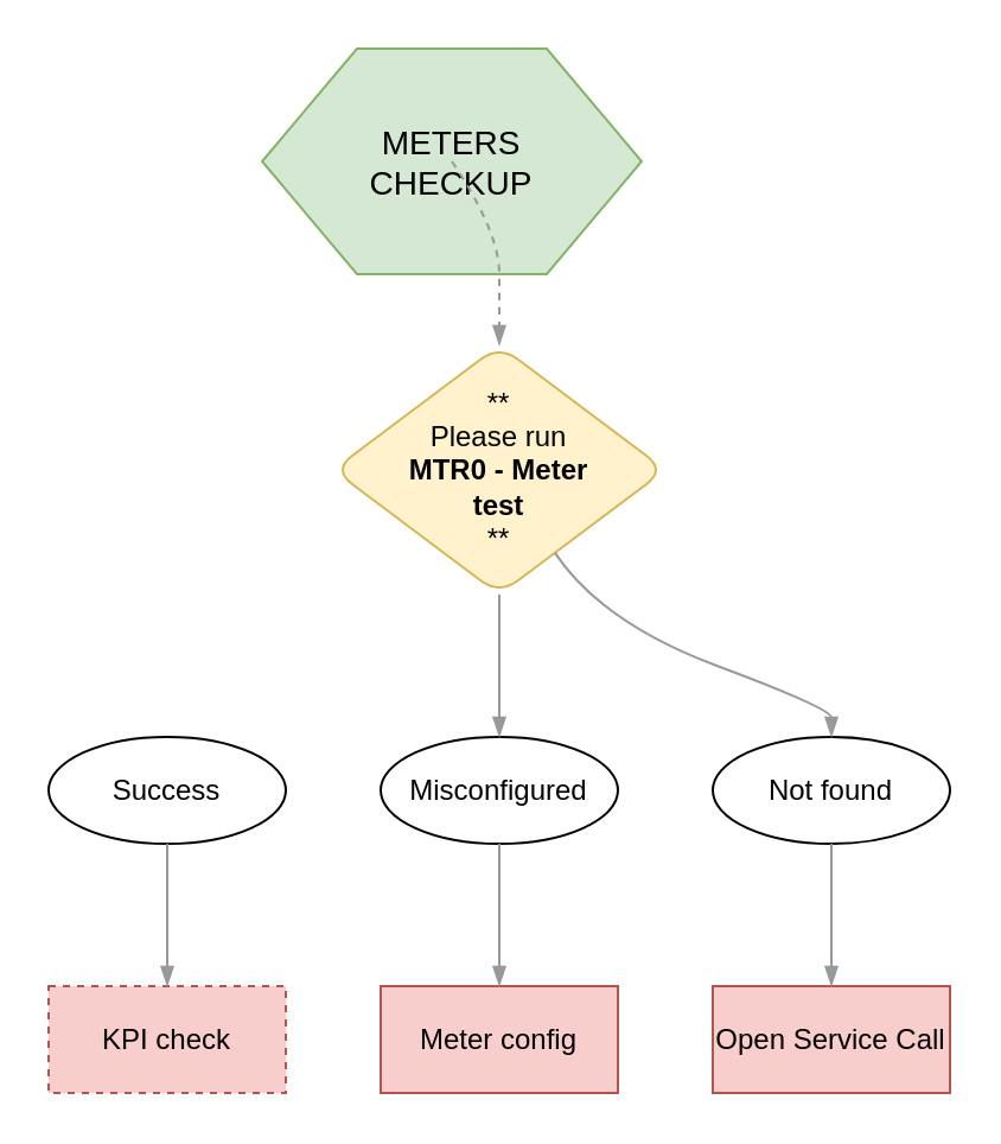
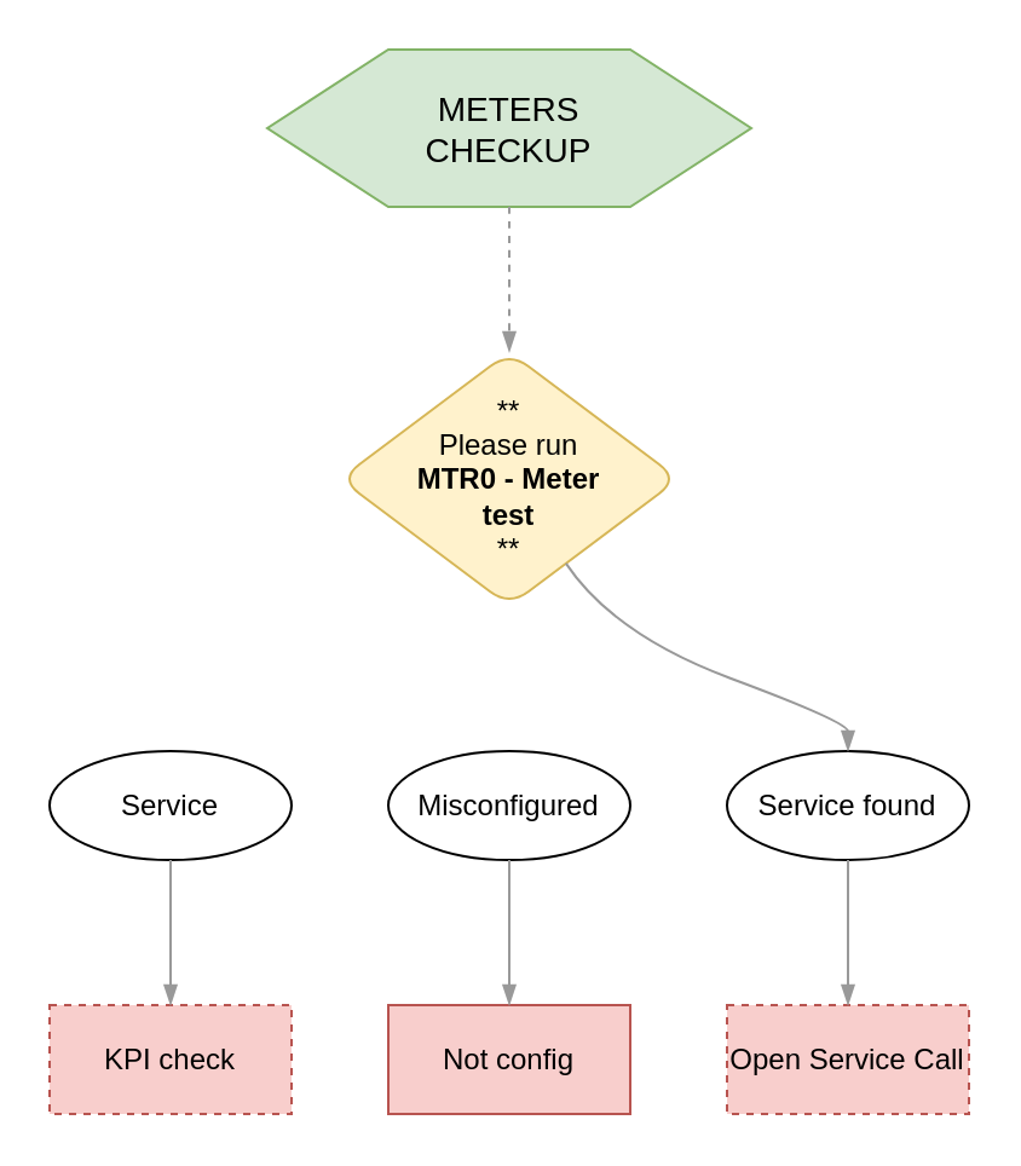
- <mxCell id="2" value="METERS&lt;BR&gt;CHECKUP" style="whiteSpace=wrap;shape=hexagon;fillColor=#d5e8d4;strokeColor=#82b366;perimeter=hexagonPerimeter;fontSize=14;html=1;" vertex="1" parent="1"><mxGeometry x="110" y="20" width="160" height="95" as="geometry" /></mxCell>
+ <mxCell id="2" value="METERS&lt;BR&gt;CHECKUP" style="whiteSpace=wrap;shape=hexagon;fillColor=#d5e8d4;strokeColor=#82b366;perimeter=hexagonPerimeter;fontSize=14;html=1;" vertex="1" parent="1"><mxGeometry x="110" y="20" width="200" height="65" as="geometry" /></mxCell>
- <mxCell id="11" value="" style="curved=1;endArrow=blockThin;startArrow=none;strokeColor=#999999;endFill=1;" edge="1" parent="1" source="3" target="5"><mxGeometry relative="1" as="geometry"><Array as="points"><mxPoint x="210" y="264" /><mxPoint x="210" y="298" /></Array></mxGeometry></mxCell>
- <mxCell id="4" value="Success" style="whiteSpace=wrap;shape=ellipse;fillColor=#ffffff;strokeColor=#000000;perimeter=ellipsePerimeter;html=1;" vertex="1" parent="1"><mxGeometry x="20" y="310" width="100" height="45" as="geometry" /></mxCell>
+ <mxCell id="4" value="Service" style="whiteSpace=wrap;shape=ellipse;fillColor=#ffffff;strokeColor=#000000;perimeter=ellipsePerimeter;html=1;" vertex="1" parent="1"><mxGeometry x="20" y="310" width="100" height="45" as="geometry" /></mxCell>
- <mxCell id="6" value="Not found" style="whiteSpace=wrap;shape=ellipse;fillColor=#ffffff;strokeColor=#000000;perimeter=ellipsePerimeter;html=1;" vertex="1" parent="1"><mxGeometry x="300" y="310" width="100" height="45" as="geometry" /></mxCell>
+ <mxCell id="6" value="Service found" style="whiteSpace=wrap;shape=ellipse;fillColor=#ffffff;strokeColor=#000000;perimeter=ellipsePerimeter;html=1;" vertex="1" parent="1"><mxGeometry x="300" y="310" width="100" height="45" as="geometry" /></mxCell>
- <mxCell id="9" value="Open Service Call" style="whiteSpace=wrap;rounded=0;fillColor=#f8cecc;strokeColor=#b85450;html=1;" vertex="1" parent="1"><mxGeometry x="300" y="415" width="100" height="45" as="geometry" /></mxCell>
+ <mxCell id="9" value="Open Service Call" style="whiteSpace=wrap;rounded=0;fillColor=#f8cecc;strokeColor=#b85450;html=1;dashed=1;" vertex="1" parent="1"><mxGeometry x="300" y="415" width="100" height="45" as="geometry" /></mxCell>
- <mxCell id="8" value="Meter config" style="whiteSpace=wrap;rounded=0;fillColor=#f8cecc;strokeColor=#b85450;html=1;" vertex="1" parent="1"><mxGeometry x="160" y="415" width="100" height="45" as="geometry" /></mxCell>
+ <mxCell id="8" value="Not config" style="whiteSpace=wrap;rounded=0;fillColor=#f8cecc;strokeColor=#b85450;html=1;" vertex="1" parent="1"><mxGeometry x="160" y="415" width="100" height="45" as="geometry" /></mxCell>
